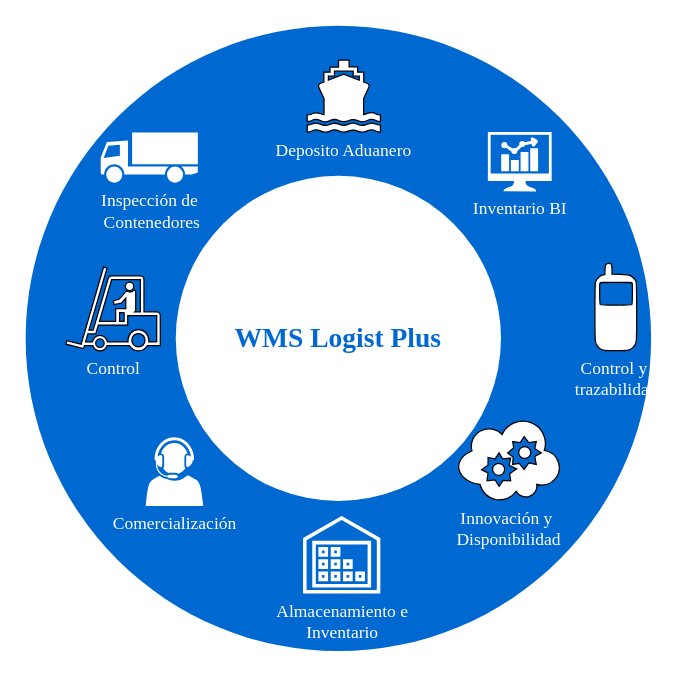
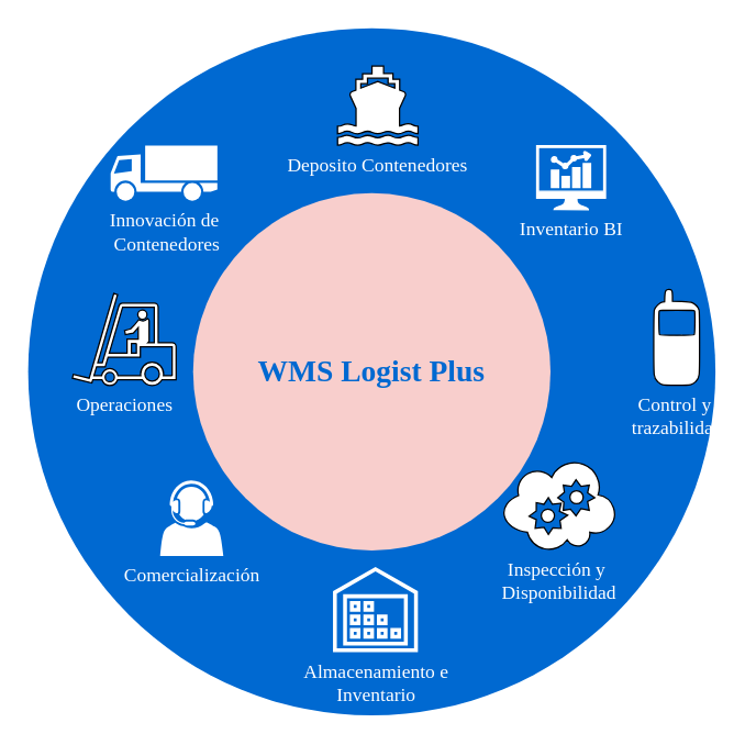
- <mxCell id="6" value="Deposito Aduanero" style="shape=mxgraph.signs.transportation.ship_2;html=1;pointerEvents=1;verticalLabelPosition=bottom;verticalAlign=top;align=center;sketch=0;fontFamily=Verdana;fontSize=14;fontColor=#FFFFFF;" vertex="1" parent="1"><mxGeometry x="245.06" y="47.5" width="58.59" height="58" as="geometry" /></mxCell>
+ <mxCell id="6" value="Deposito Contenedores" style="shape=mxgraph.signs.transportation.ship_2;html=1;pointerEvents=1;verticalLabelPosition=bottom;verticalAlign=top;align=center;sketch=0;fontFamily=Verdana;fontSize=14;fontColor=#FFFFFF;" vertex="1" parent="1"><mxGeometry x="245.06" y="47.5" width="58.59" height="58" as="geometry" /></mxCell>
- <mxCell id="5" value="Inspección de&lt;div&gt;&amp;nbsp;Contenedores&lt;/div&gt;" style="shape=mxgraph.signs.transportation.truck_1;html=1;pointerEvents=1;fillColor=default;strokeColor=none;verticalLabelPosition=bottom;verticalAlign=top;align=center;sketch=0;fontFamily=Verdana;fontSize=14;fontColor=#FFFFFF;flipH=0;flipV=0;fixedWidth=0;" vertex="1" parent="1"><mxGeometry x="80" y="105.5" width="77.65" height="40" as="geometry" /></mxCell>
+ <mxCell id="5" value="Innovación de&lt;div&gt;&amp;nbsp;Contenedores&lt;/div&gt;" style="shape=mxgraph.signs.transportation.truck_1;html=1;pointerEvents=1;fillColor=default;strokeColor=none;verticalLabelPosition=bottom;verticalAlign=top;align=center;sketch=0;fontFamily=Verdana;fontSize=14;fontColor=#FFFFFF;flipH=0;flipV=0;fixedWidth=0;" vertex="1" parent="1"><mxGeometry x="80" y="105.5" width="77.65" height="40" as="geometry" /></mxCell>
- <mxCell id="3" value="WMS Logist Plus" style="ellipse;whiteSpace=wrap;html=1;rounded=0;shadow=0;comic=0;strokeWidth=1;fontFamily=Verdana;fontSize=22;strokeColor=none;fillColor=#ffffff;fontColor=#0069D1;fontStyle=1" parent="1" vertex="1"><mxGeometry x="140" y="140" width="260" height="260" as="geometry" /></mxCell>
+ <mxCell id="3" value="WMS Logist Plus" style="ellipse;whiteSpace=wrap;html=1;rounded=0;shadow=0;comic=0;strokeWidth=1;fontFamily=Verdana;fontSize=22;strokeColor=none;fillColor=#f8cecc;fontColor=#0069D1;fontStyle=1;" parent="1" vertex="1"><mxGeometry x="140" y="140" width="260" height="260" as="geometry" /></mxCell>
- <mxCell id="7" value="Control" style="shape=mxgraph.signs.transportation.forklift;html=1;pointerEvents=1;verticalLabelPosition=bottom;verticalAlign=top;align=center;fontColor=#FFFFFF;fontFamily=Verdana;strokeWidth=1;perimeterSpacing=0;shadow=0;fontSize=14;" vertex="1" parent="1"><mxGeometry x="52.18" y="213" width="75.47" height="67" as="geometry" /></mxCell>
+ <mxCell id="7" value="Operaciones" style="shape=mxgraph.signs.transportation.forklift;html=1;pointerEvents=1;verticalLabelPosition=bottom;verticalAlign=top;align=center;fontColor=#FFFFFF;fontFamily=Verdana;strokeWidth=1;perimeterSpacing=0;shadow=0;fontSize=14;" vertex="1" parent="1"><mxGeometry x="52.18" y="213" width="75.47" height="67" as="geometry" /></mxCell>
- <mxCell id="10" value="&lt;font&gt;Innovación y&amp;nbsp;&lt;/font&gt;&lt;div&gt;&lt;font&gt;Disponibilidad&lt;/font&gt;&lt;/div&gt;" style="verticalLabelPosition=bottom;html=1;verticalAlign=top;align=center;shape=mxgraph.azure.cloud_service;fontColor=#FFFFFF;fontSize=14;fontFamily=Verdana;" vertex="1" parent="1"><mxGeometry x="365" y="334" width="82.5" height="66" as="geometry" /></mxCell>
+ <mxCell id="10" value="&lt;font&gt;Inspección y&amp;nbsp;&lt;/font&gt;&lt;div&gt;&lt;font&gt;Disponibilidad&lt;/font&gt;&lt;/div&gt;" style="verticalLabelPosition=bottom;html=1;verticalAlign=top;align=center;shape=mxgraph.azure.cloud_service;fontColor=#FFFFFF;fontSize=14;fontFamily=Verdana;" vertex="1" parent="1"><mxGeometry x="365" y="334" width="82.5" height="66" as="geometry" /></mxCell>
